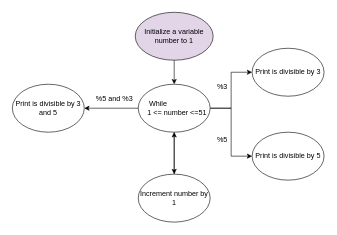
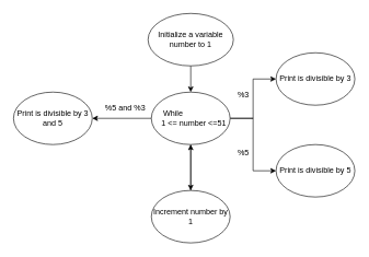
- <mxCell id="3" value="Initialize a variable number to 1" style="ellipse;whiteSpace=wrap;html=1;fillColor=#e1d5e7;" vertex="1" parent="1"><mxGeometry x="225" y="20" width="130" height="80" as="geometry" /></mxCell>
+ <mxCell id="3" value="Initialize a variable number to 1" style="ellipse;whiteSpace=wrap;html=1;" vertex="1" parent="1"><mxGeometry x="225" y="20" width="130" height="80" as="geometry" /></mxCell>
